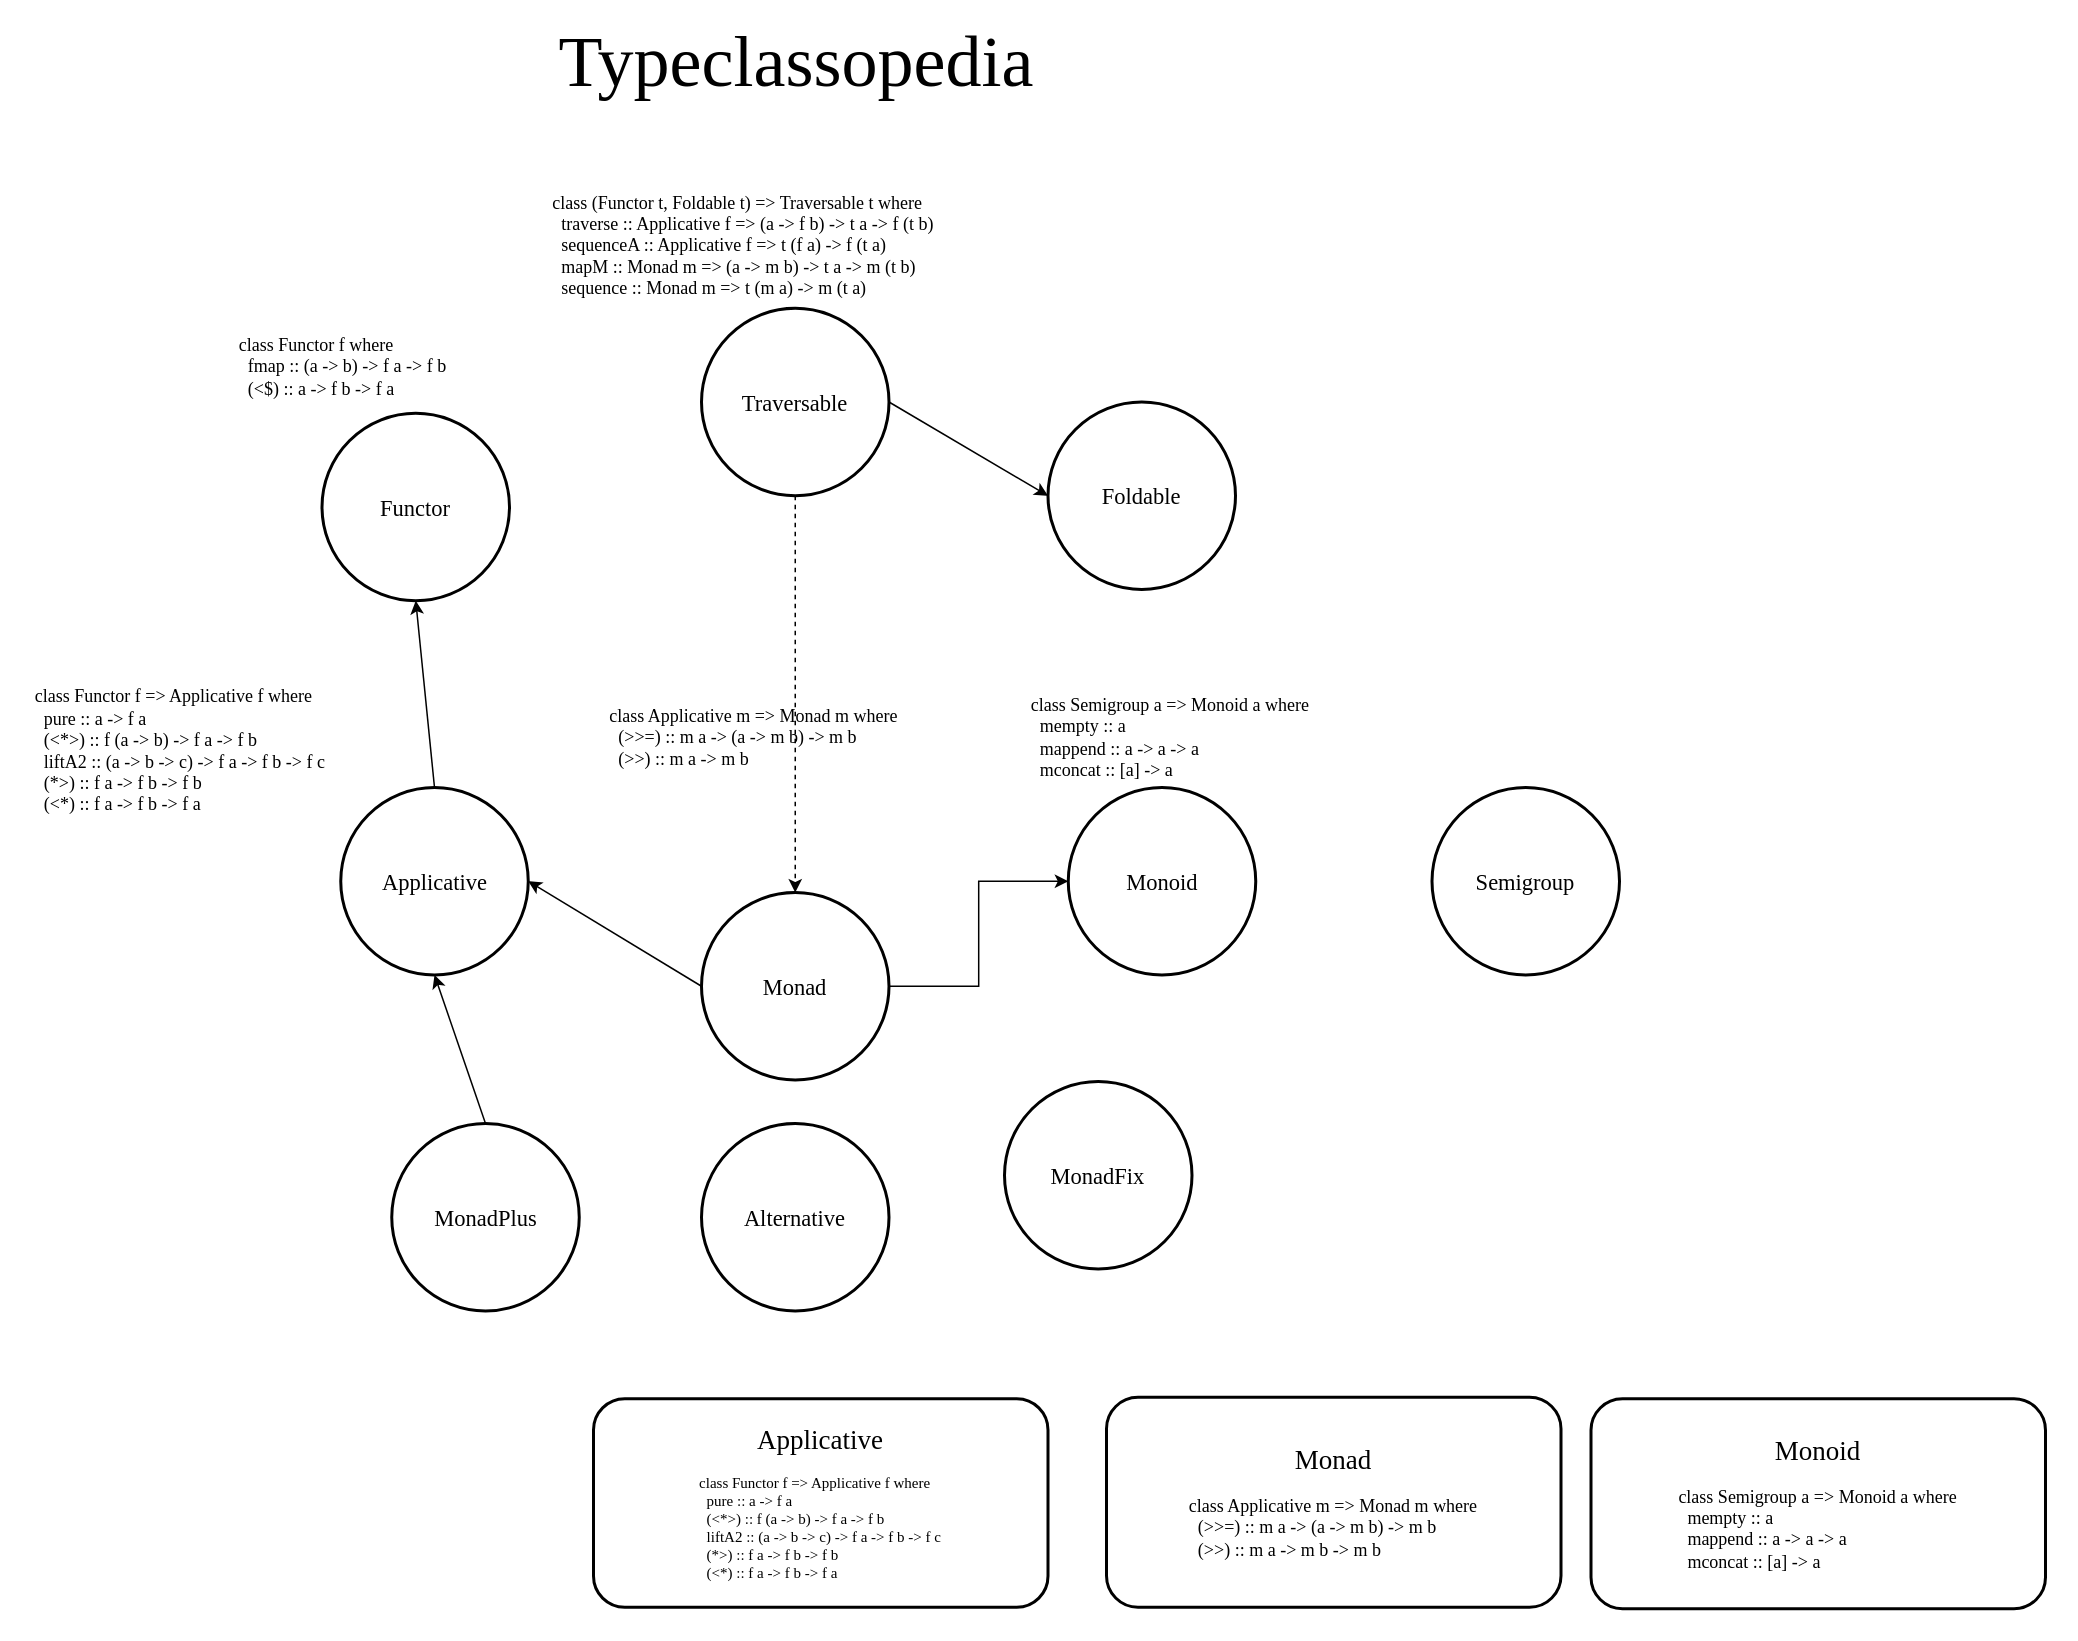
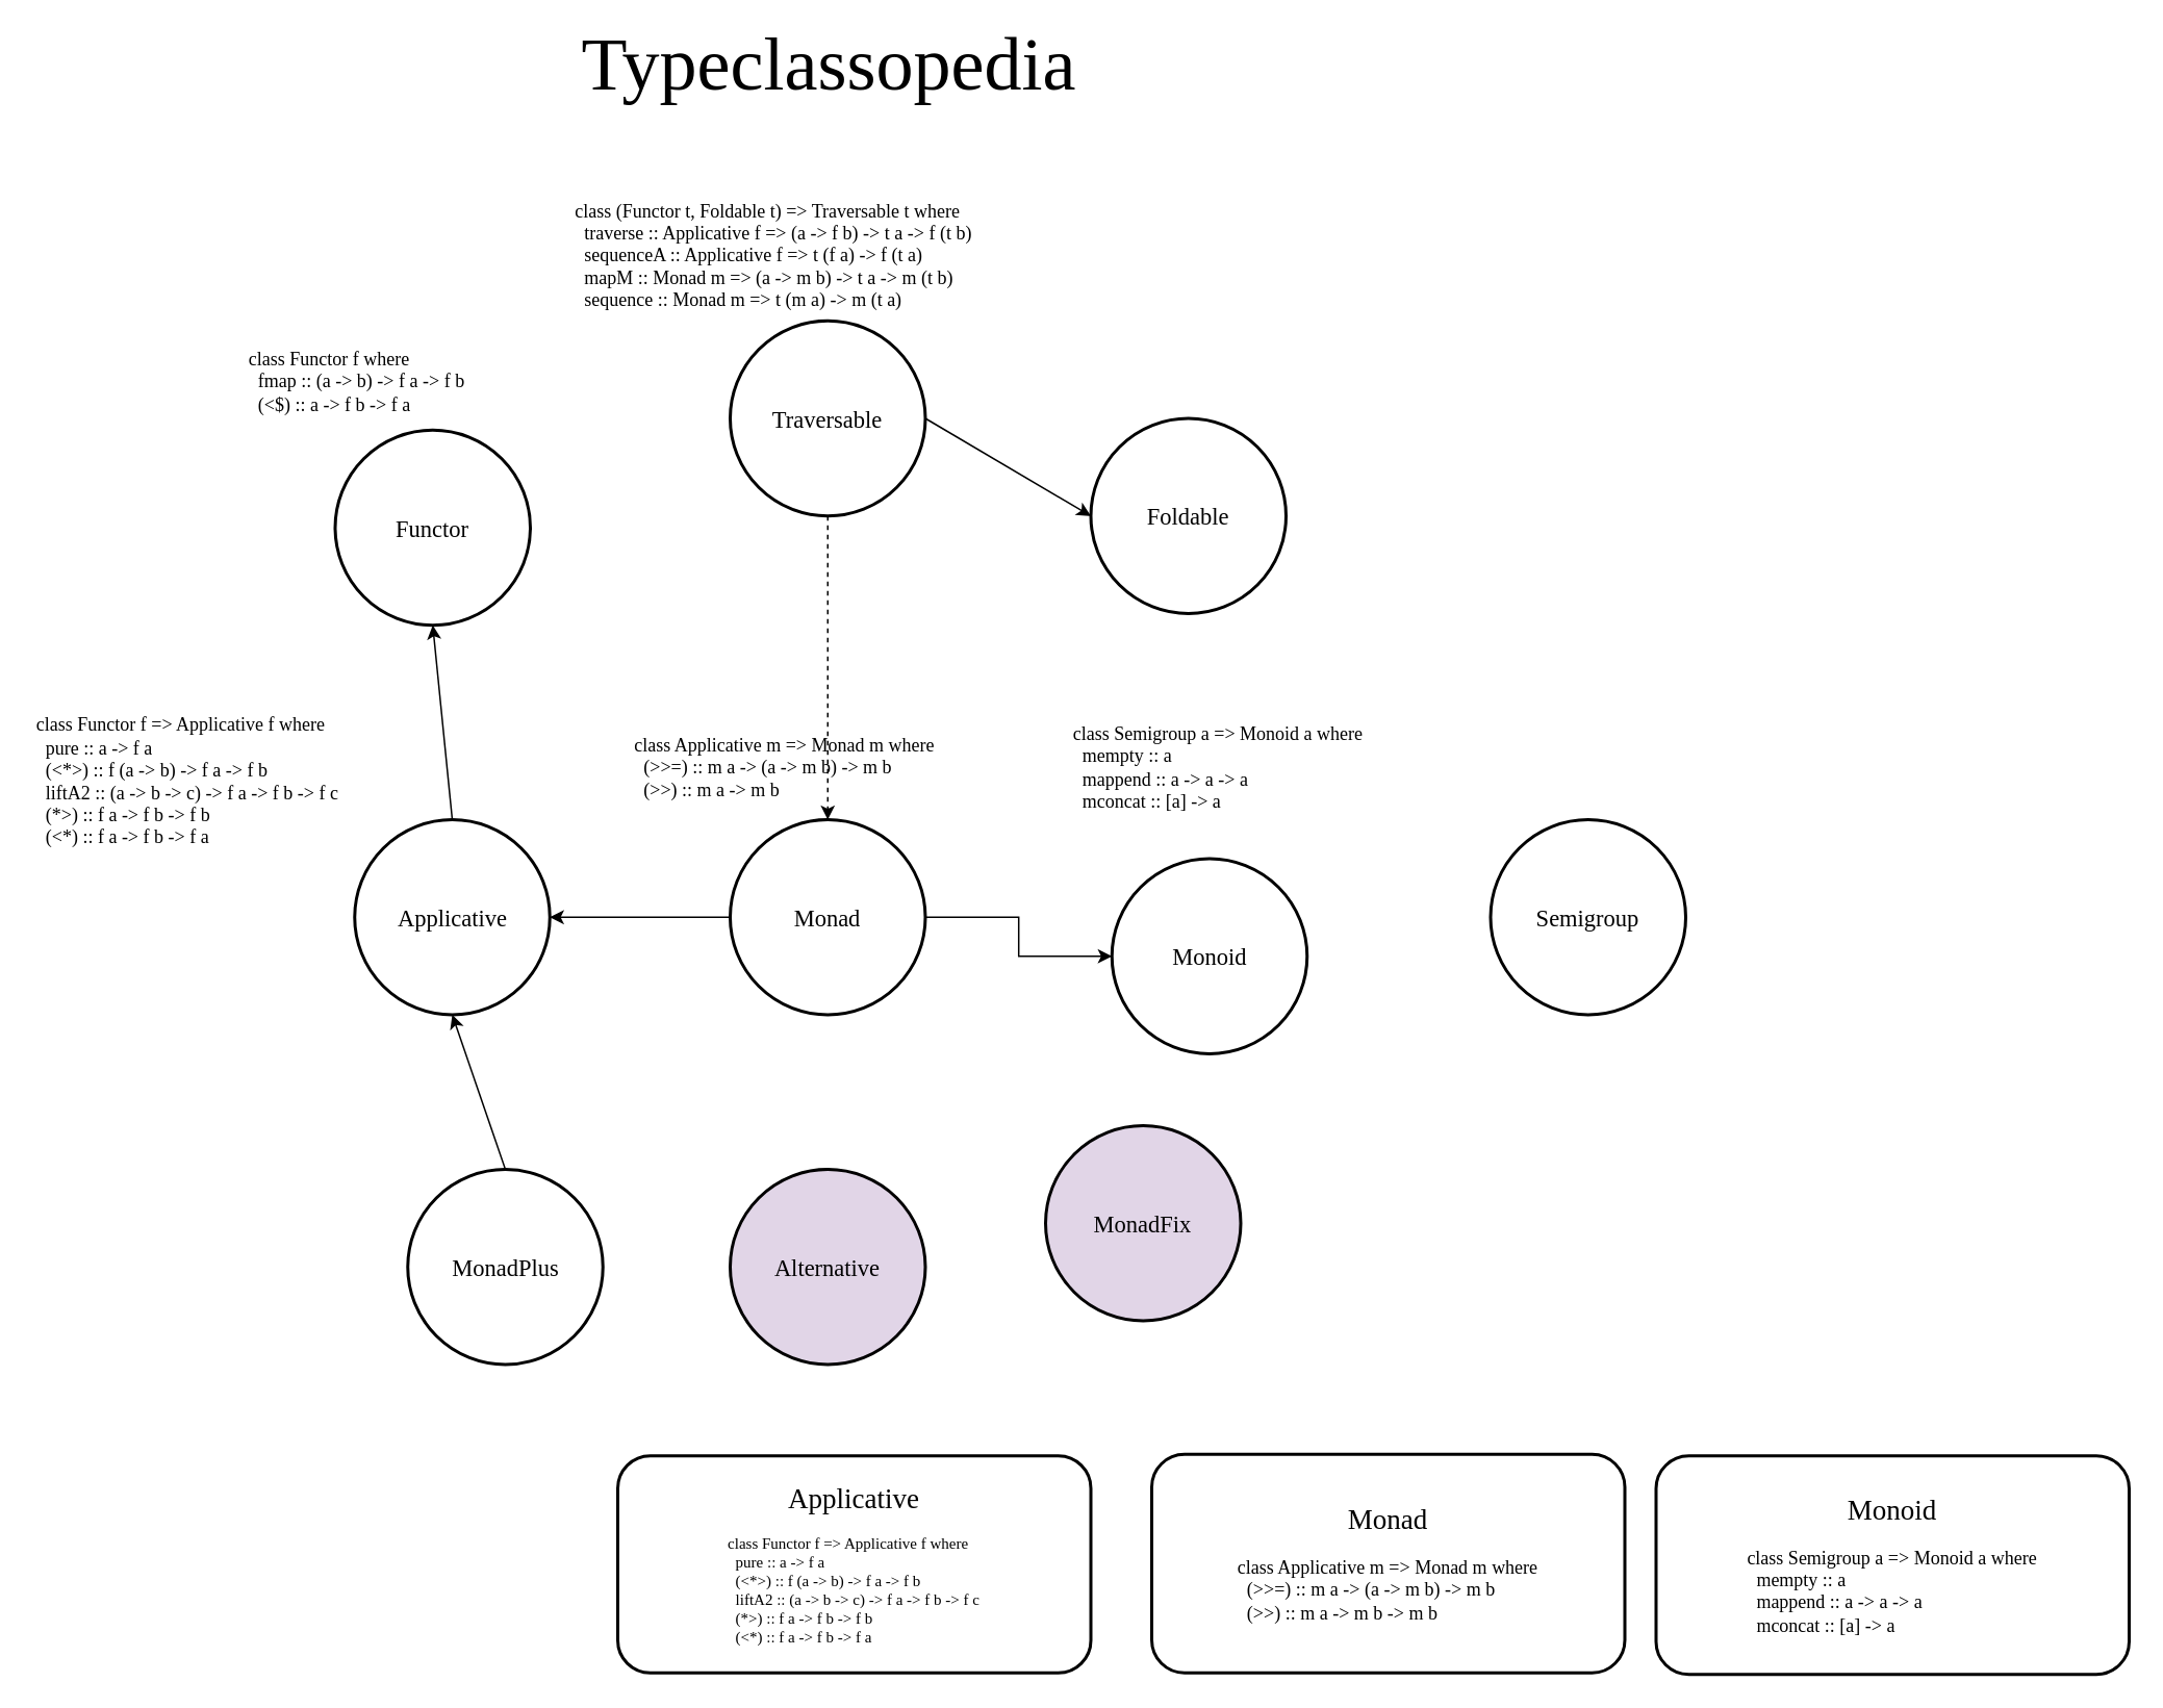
- <mxCell id="4" value="Monoid" style="ellipse;whiteSpace=wrap;html=1;aspect=fixed;strokeWidth=2;shadow=0;fontFamily=Merriweather;fontStyle=0;fontSize=15;gradientColor=none;fillColor=#ffffff;" vertex="1" parent="1"><mxGeometry x="711.5" y="524.5" width="125" height="125" as="geometry" /></mxCell>
+ <mxCell id="4" value="Monoid" style="ellipse;whiteSpace=wrap;html=1;aspect=fixed;strokeWidth=2;shadow=0;fontFamily=Merriweather;fontStyle=0;fontSize=15;gradientColor=none;fillColor=#ffffff;" vertex="1" parent="1"><mxGeometry x="711.5" y="549.5" width="125" height="125" as="geometry" /></mxCell>
- <mxCell id="3" value="Monad" style="ellipse;whiteSpace=wrap;html=1;aspect=fixed;strokeWidth=2;shadow=0;fontFamily=Merriweather;fontStyle=0;fontSize=15;" vertex="1" parent="1"><mxGeometry x="467" y="594.5" width="125" height="125" as="geometry" /></mxCell>
+ <mxCell id="3" value="Monad" style="ellipse;whiteSpace=wrap;html=1;aspect=fixed;strokeWidth=2;shadow=0;fontFamily=Merriweather;fontStyle=0;fontSize=15;" vertex="1" parent="1"><mxGeometry x="467" y="524.5" width="125" height="125" as="geometry" /></mxCell>
- <mxCell id="13" value="&lt;div&gt;MonadFix&lt;/div&gt;" style="ellipse;whiteSpace=wrap;html=1;aspect=fixed;strokeWidth=2;shadow=0;fontFamily=Merriweather;fontStyle=0;fontSize=15;" vertex="1" parent="1"><mxGeometry x="669" y="720.5" width="125" height="125" as="geometry" /></mxCell>
+ <mxCell id="13" value="&lt;div&gt;MonadFix&lt;/div&gt;" style="ellipse;whiteSpace=wrap;html=1;aspect=fixed;strokeWidth=2;shadow=0;fontFamily=Merriweather;fontStyle=0;fontSize=15;fillColor=#e1d5e7;" vertex="1" parent="1"><mxGeometry x="669" y="720.5" width="125" height="125" as="geometry" /></mxCell>
- <mxCell id="12" value="Alternative" style="ellipse;whiteSpace=wrap;html=1;aspect=fixed;strokeWidth=2;shadow=0;fontFamily=Merriweather;fontStyle=0;fontSize=15;" vertex="1" parent="1"><mxGeometry x="467" y="748.5" width="125" height="125" as="geometry" /></mxCell>
+ <mxCell id="12" value="Alternative" style="ellipse;whiteSpace=wrap;html=1;aspect=fixed;strokeWidth=2;shadow=0;fontFamily=Merriweather;fontStyle=0;fontSize=15;fillColor=#e1d5e7;" vertex="1" parent="1"><mxGeometry x="467" y="748.5" width="125" height="125" as="geometry" /></mxCell>
